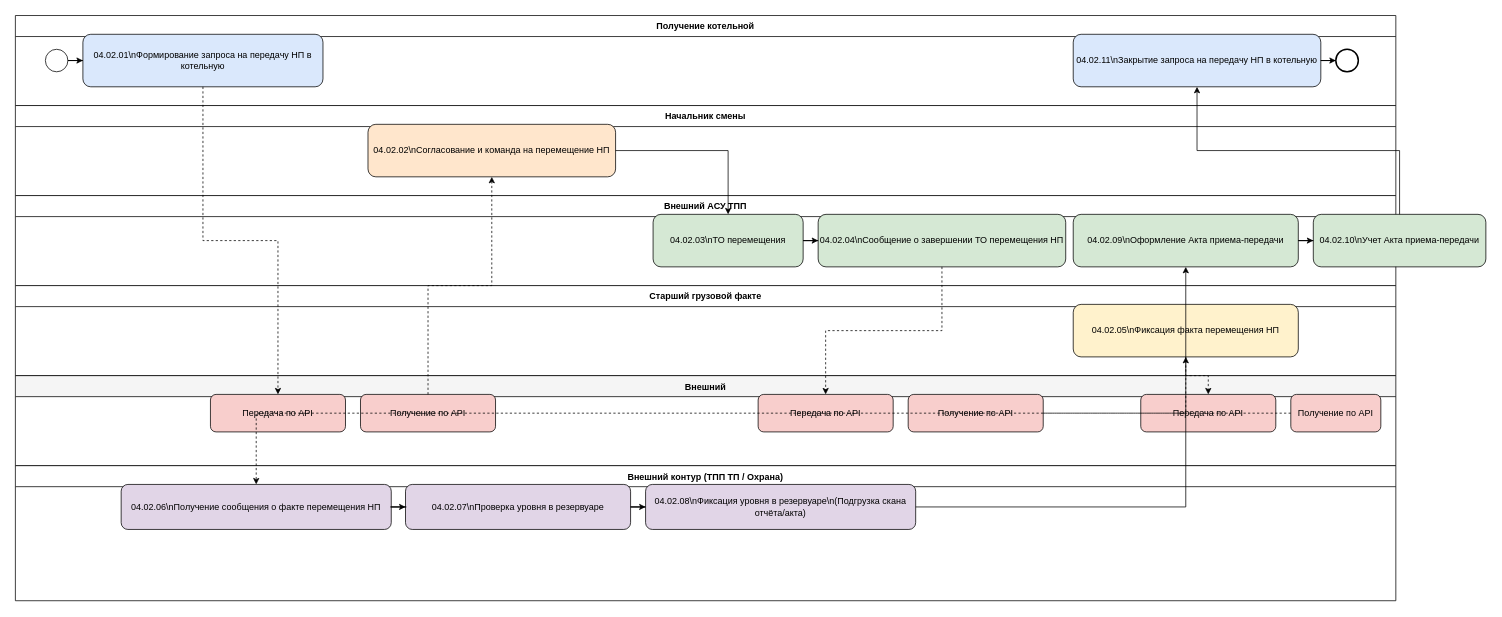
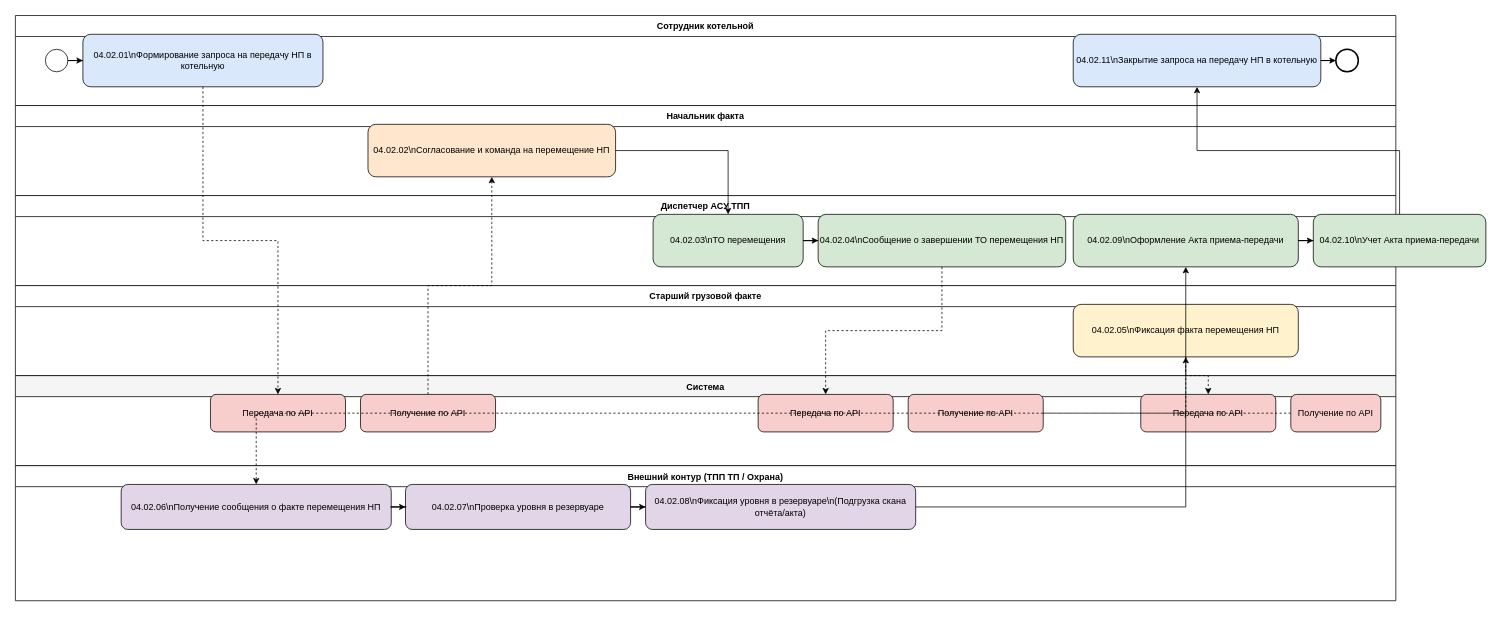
- <mxCell id="2" value="Получение котельной" style="swimlane;horizontal=1;startSize=28;rounded=0;strokeColor=#000000;fontSize=12;fillColor=#ffffff" vertex="1" parent="1"><mxGeometry x="20" y="20" width="1840" height="120" as="geometry" /></mxCell>
+ <mxCell id="2" value="Сотрудник котельной" style="swimlane;horizontal=1;startSize=28;rounded=0;strokeColor=#000000;fontSize=12;fillColor=#ffffff" vertex="1" parent="1"><mxGeometry x="20" y="20" width="1840" height="120" as="geometry" /></mxCell>
- <mxCell id="3" value="Начальник смены" style="swimlane;horizontal=1;startSize=28;rounded=0;strokeColor=#000000;fontSize=12;fillColor=#ffffff" vertex="1" parent="1"><mxGeometry x="20" y="140" width="1840" height="120" as="geometry" /></mxCell>
+ <mxCell id="3" value="Начальник факта" style="swimlane;horizontal=1;startSize=28;rounded=0;strokeColor=#000000;fontSize=12;fillColor=#ffffff" vertex="1" parent="1"><mxGeometry x="20" y="140" width="1840" height="120" as="geometry" /></mxCell>
- <mxCell id="4" value="Внешний АСУ ТПП" style="swimlane;horizontal=1;startSize=28;rounded=0;strokeColor=#000000;fontSize=12;fillColor=#ffffff" vertex="1" parent="1"><mxGeometry x="20" y="260" width="1840" height="120" as="geometry" /></mxCell>
+ <mxCell id="4" value="Диспетчер АСУ ТПП" style="swimlane;horizontal=1;startSize=28;rounded=0;strokeColor=#000000;fontSize=12;fillColor=#ffffff" vertex="1" parent="1"><mxGeometry x="20" y="260" width="1840" height="120" as="geometry" /></mxCell>
- <mxCell id="6" value="Внешний" style="swimlane;horizontal=1;startSize=28;rounded=0;strokeColor=#000000;fontSize=12;fillColor=#f5f5f5" vertex="1" parent="1"><mxGeometry x="20" y="500" width="1840" height="120" as="geometry" /></mxCell>
+ <mxCell id="6" value="Система" style="swimlane;horizontal=1;startSize=28;rounded=0;strokeColor=#000000;fontSize=12;fillColor=#f5f5f5" vertex="1" parent="1"><mxGeometry x="20" y="500" width="1840" height="120" as="geometry" /></mxCell>
